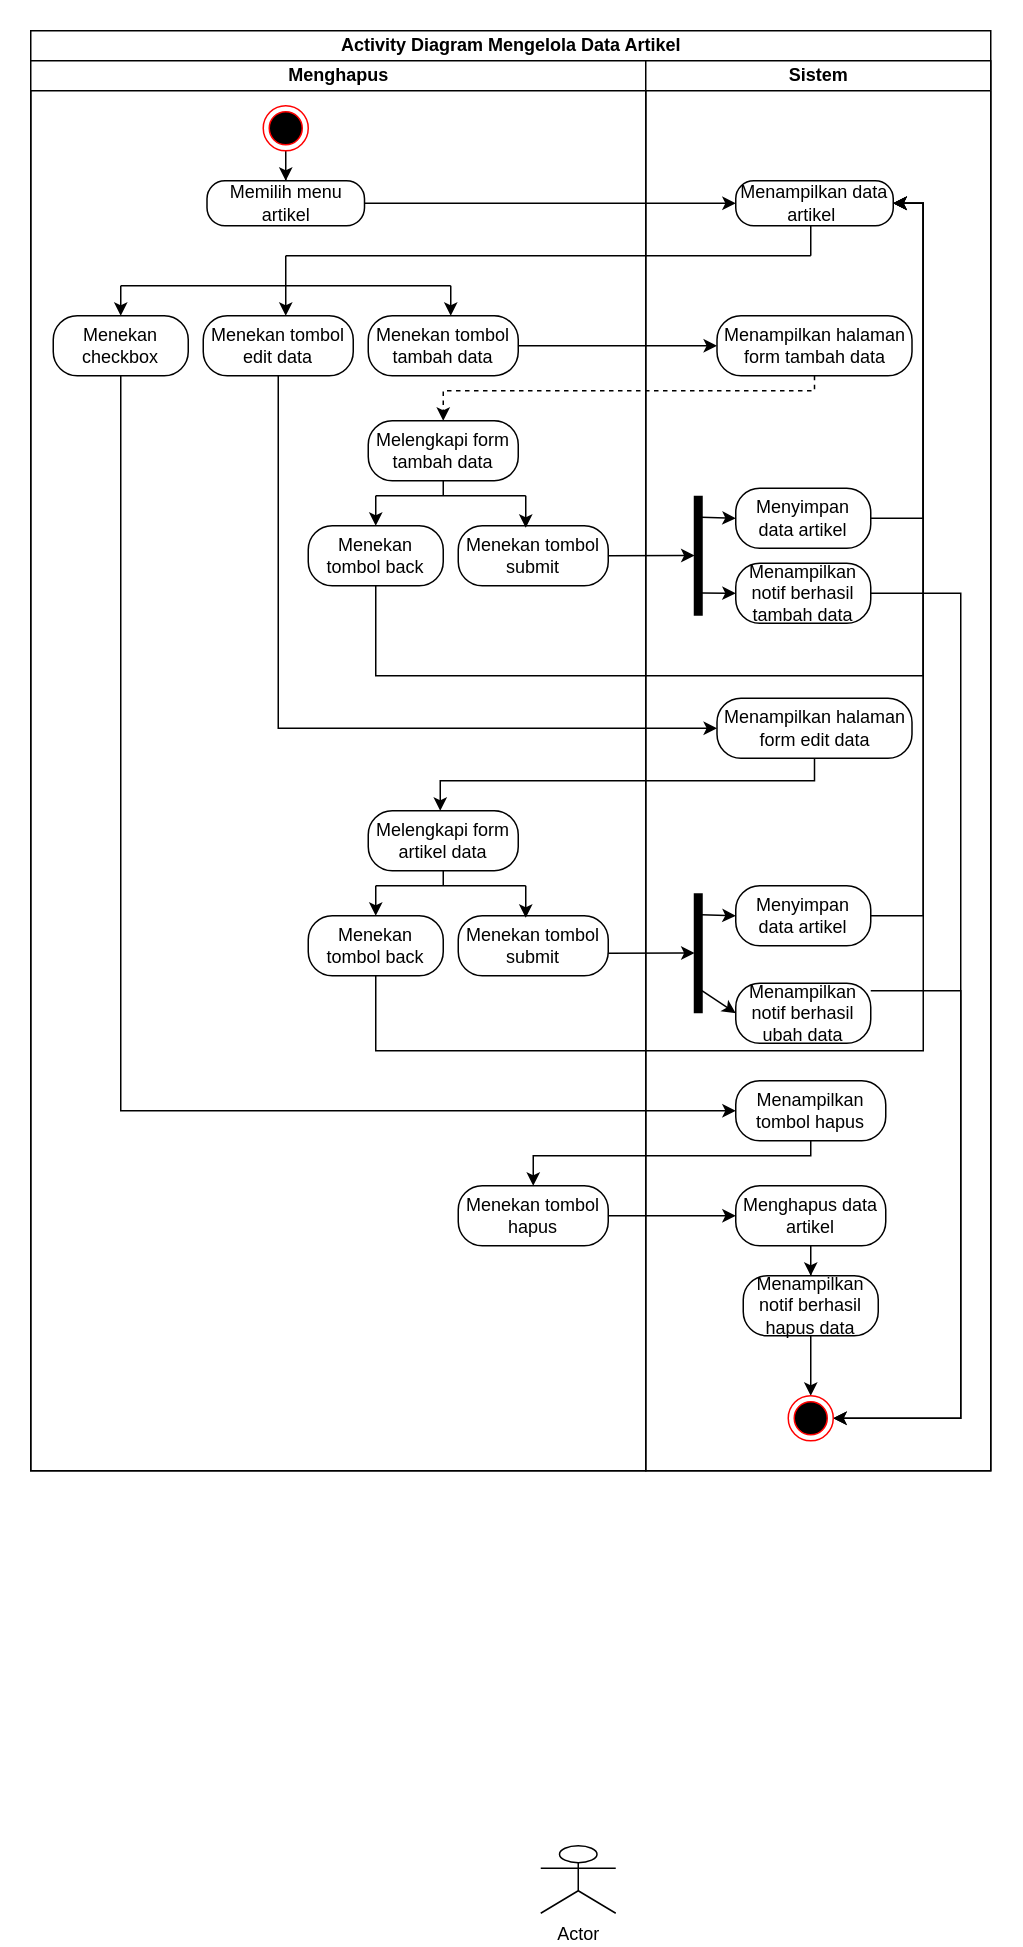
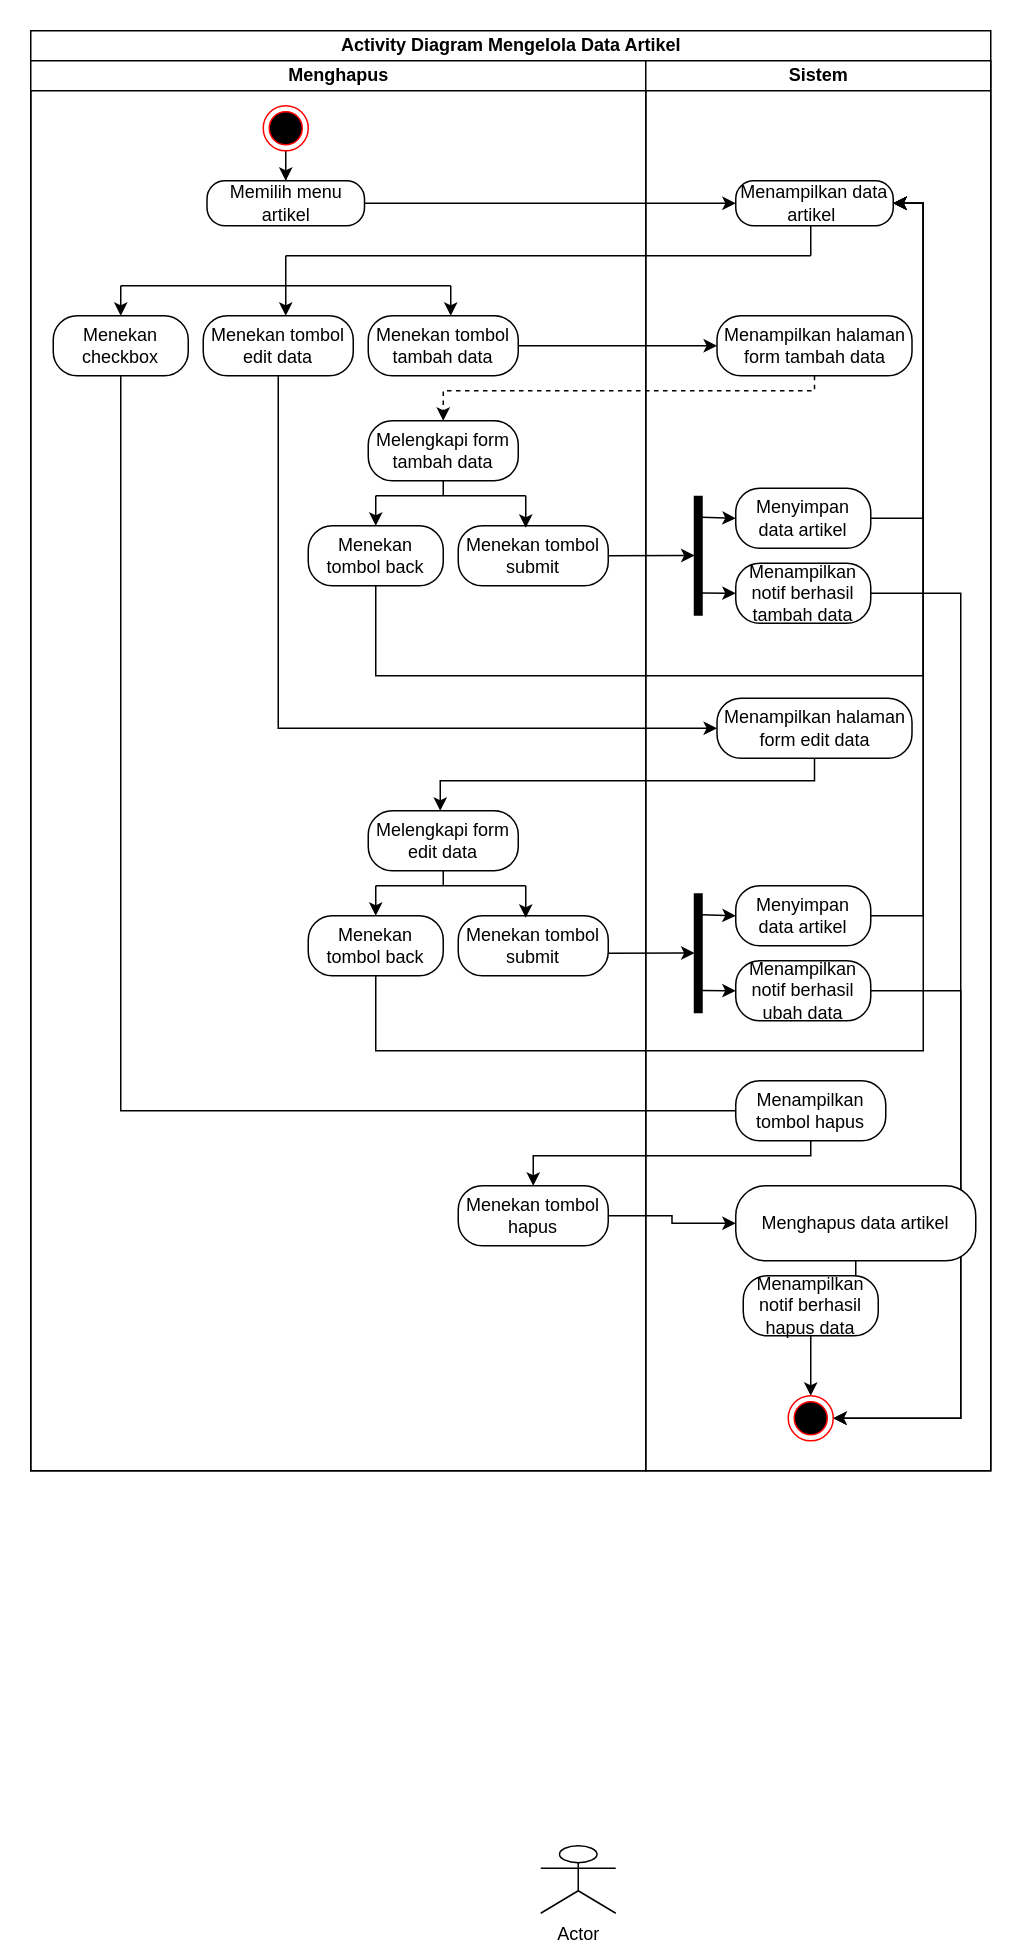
- <mxCell id="13" value="Melengkapi form artikel data" style="rounded=1;whiteSpace=wrap;html=1;arcSize=40;fontColor=#000000;fillColor=default;strokeColor=default;" parent="3" vertex="1"><mxGeometry x="225" y="500" width="100" height="40" as="geometry" /></mxCell>
+ <mxCell id="13" value="Melengkapi form edit data" style="rounded=1;whiteSpace=wrap;html=1;arcSize=40;fontColor=#000000;fillColor=default;strokeColor=default;" parent="3" vertex="1"><mxGeometry x="225" y="500" width="100" height="40" as="geometry" /></mxCell>
- <mxCell id="37" value="Menampilkan notif berhasil ubah data" style="rounded=1;whiteSpace=wrap;html=1;arcSize=40;fontColor=#000000;fillColor=default;strokeColor=default;" parent="21" vertex="1"><mxGeometry x="60" y="615" width="90" height="40" as="geometry" /></mxCell>
+ <mxCell id="37" value="Menampilkan notif berhasil ubah data" style="rounded=1;whiteSpace=wrap;html=1;arcSize=40;fontColor=#000000;fillColor=default;strokeColor=default;" parent="21" vertex="1"><mxGeometry x="60" y="600" width="90" height="40" as="geometry" /></mxCell>
- <mxCell id="54" style="edgeStyle=orthogonalEdgeStyle;rounded=0;orthogonalLoop=1;jettySize=auto;html=1;entryX=0;entryY=0.5;entryDx=0;entryDy=0;" parent="2" source="7" target="40" edge="1"><mxGeometry relative="1" as="geometry"><Array as="points"><mxPoint x="60" y="720" /></Array></mxGeometry></mxCell>
+ <mxCell id="54" style="edgeStyle=orthogonalEdgeStyle;rounded=0;orthogonalLoop=1;jettySize=auto;html=1;entryX=0;entryY=0.5;entryDx=0;entryDy=0;endArrow=none;" parent="2" source="7" target="40" edge="1"><mxGeometry relative="1" as="geometry"><Array as="points"><mxPoint x="60" y="720" /></Array></mxGeometry></mxCell>
- <mxCell id="42" value="Menghapus data artikel" style="rounded=1;whiteSpace=wrap;html=1;arcSize=40;fontColor=#000000;fillColor=default;strokeColor=default;" parent="21" vertex="1"><mxGeometry x="60" y="750" width="100" height="40" as="geometry" /></mxCell>
+ <mxCell id="42" value="Menghapus data artikel" style="rounded=1;whiteSpace=wrap;html=1;arcSize=40;fontColor=#000000;fillColor=default;strokeColor=default;" parent="21" vertex="1"><mxGeometry x="60" y="750" width="160" height="50" as="geometry" /></mxCell>
